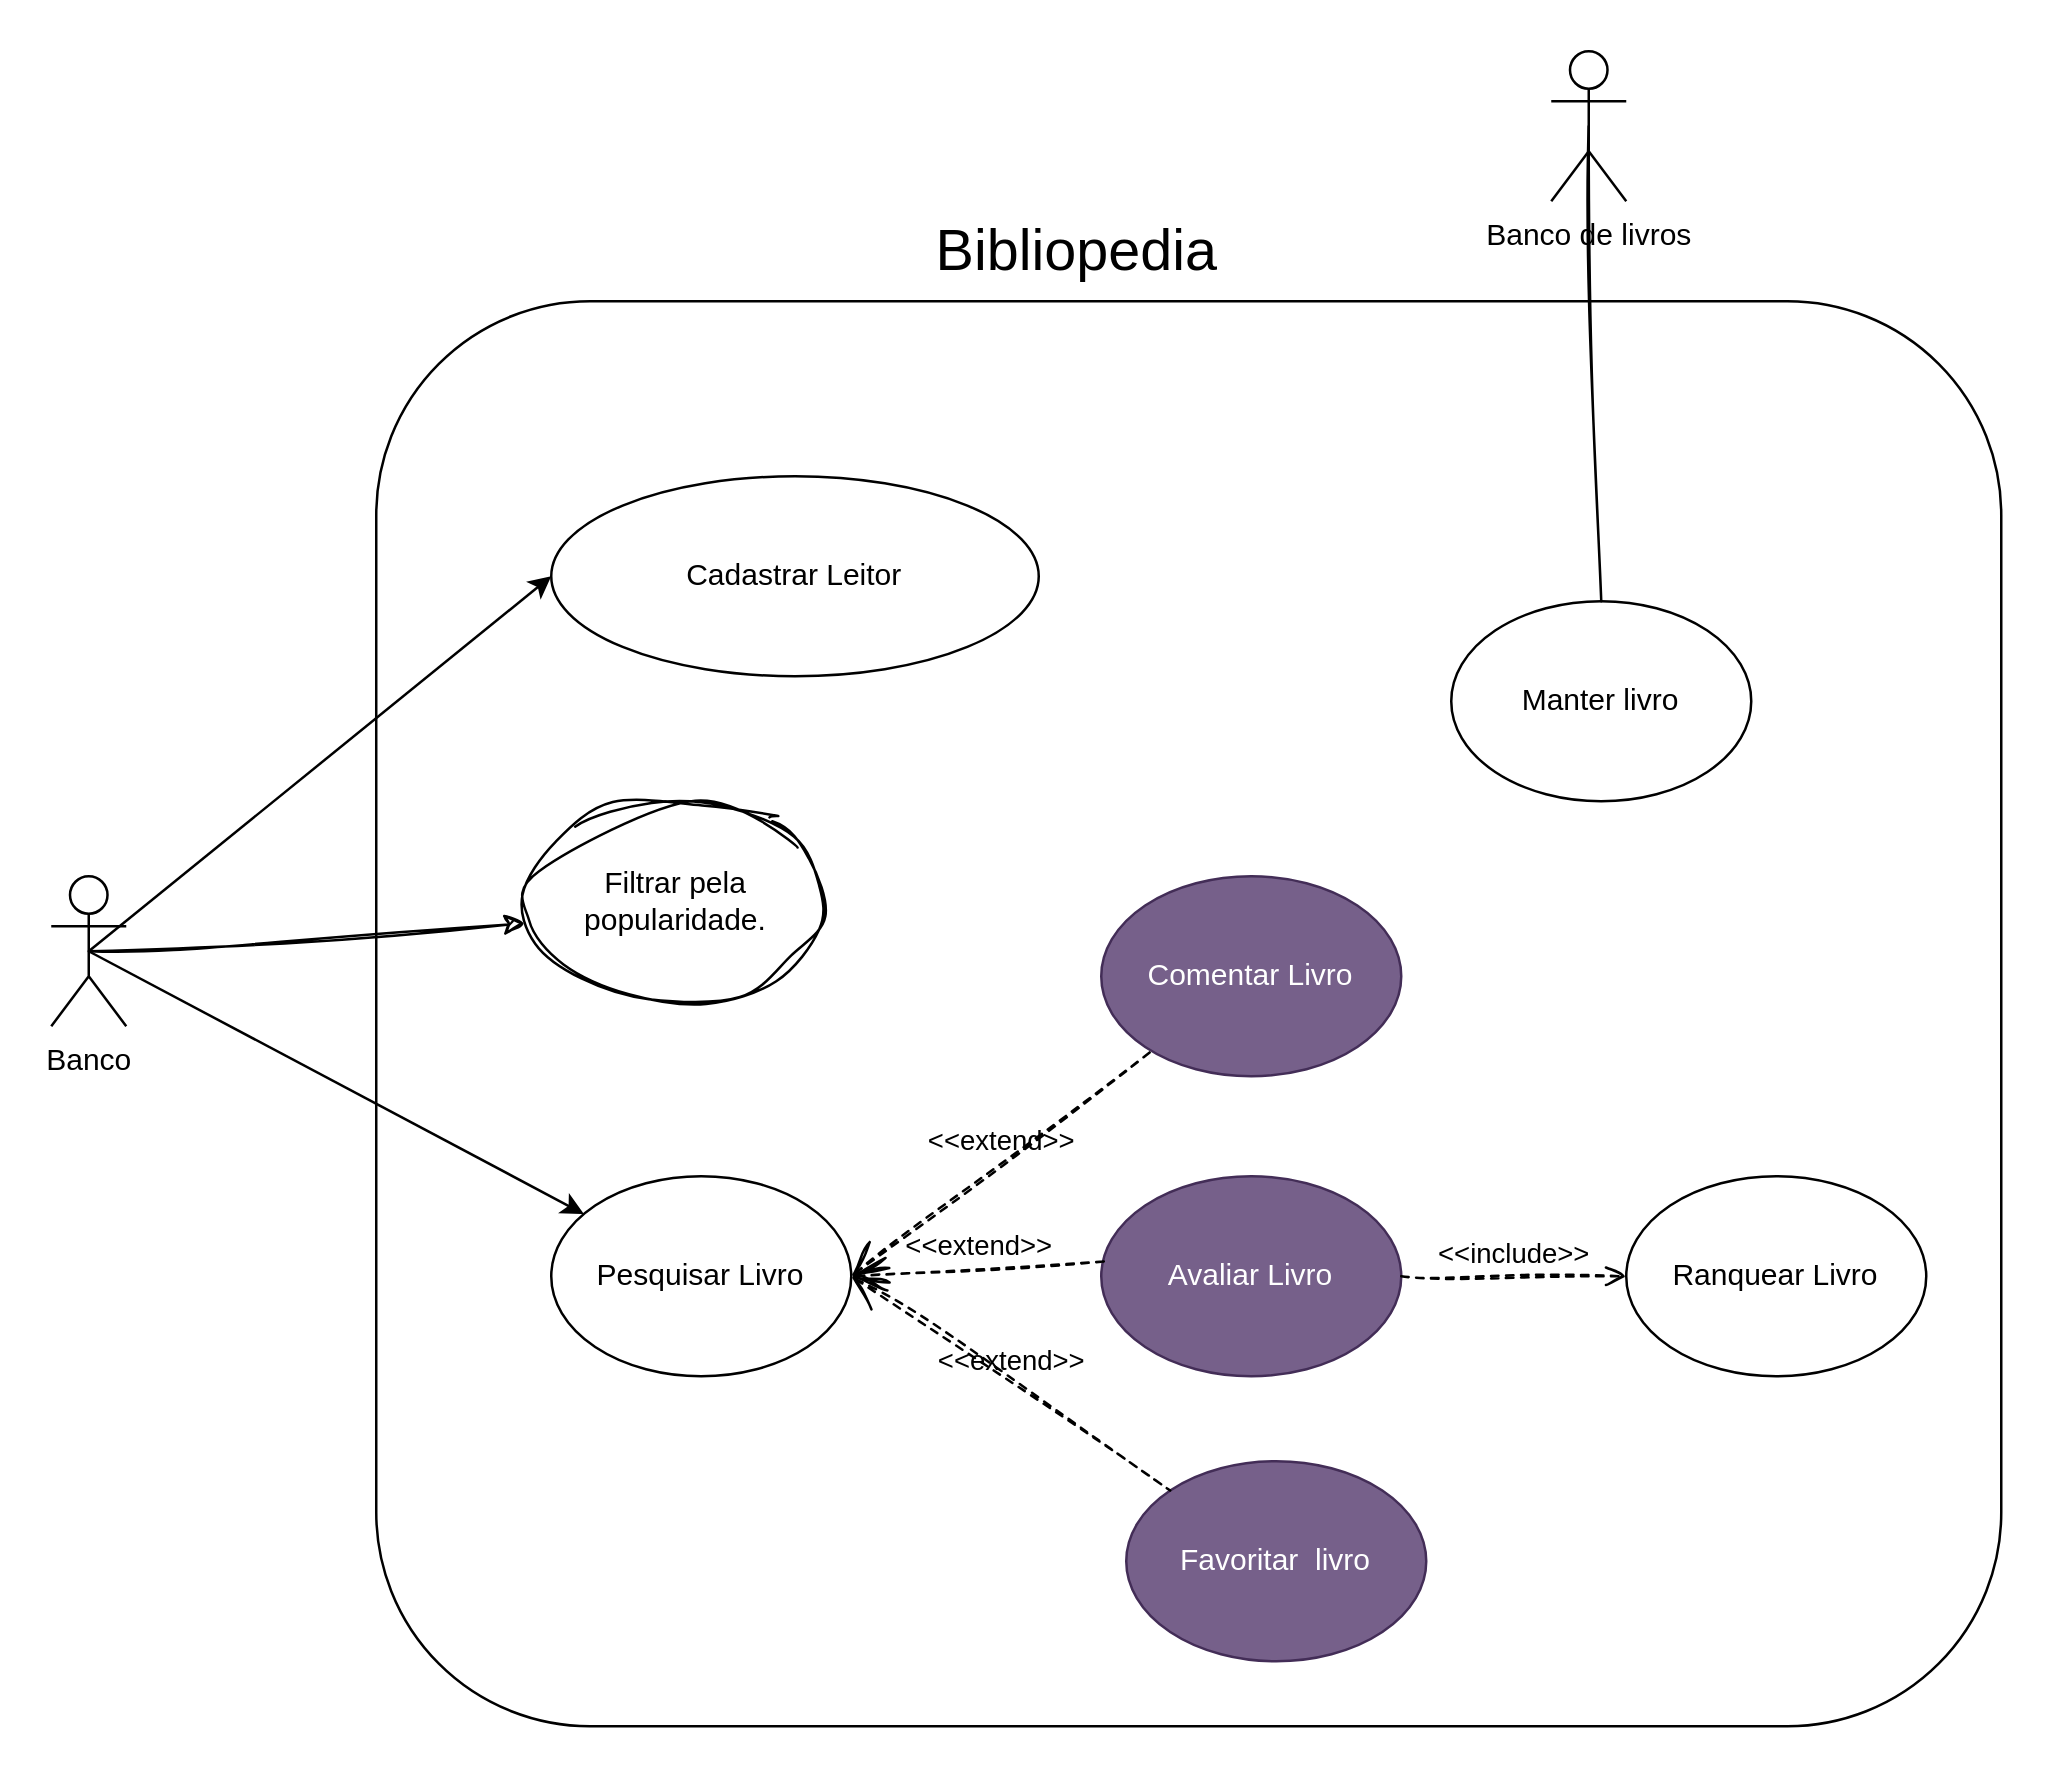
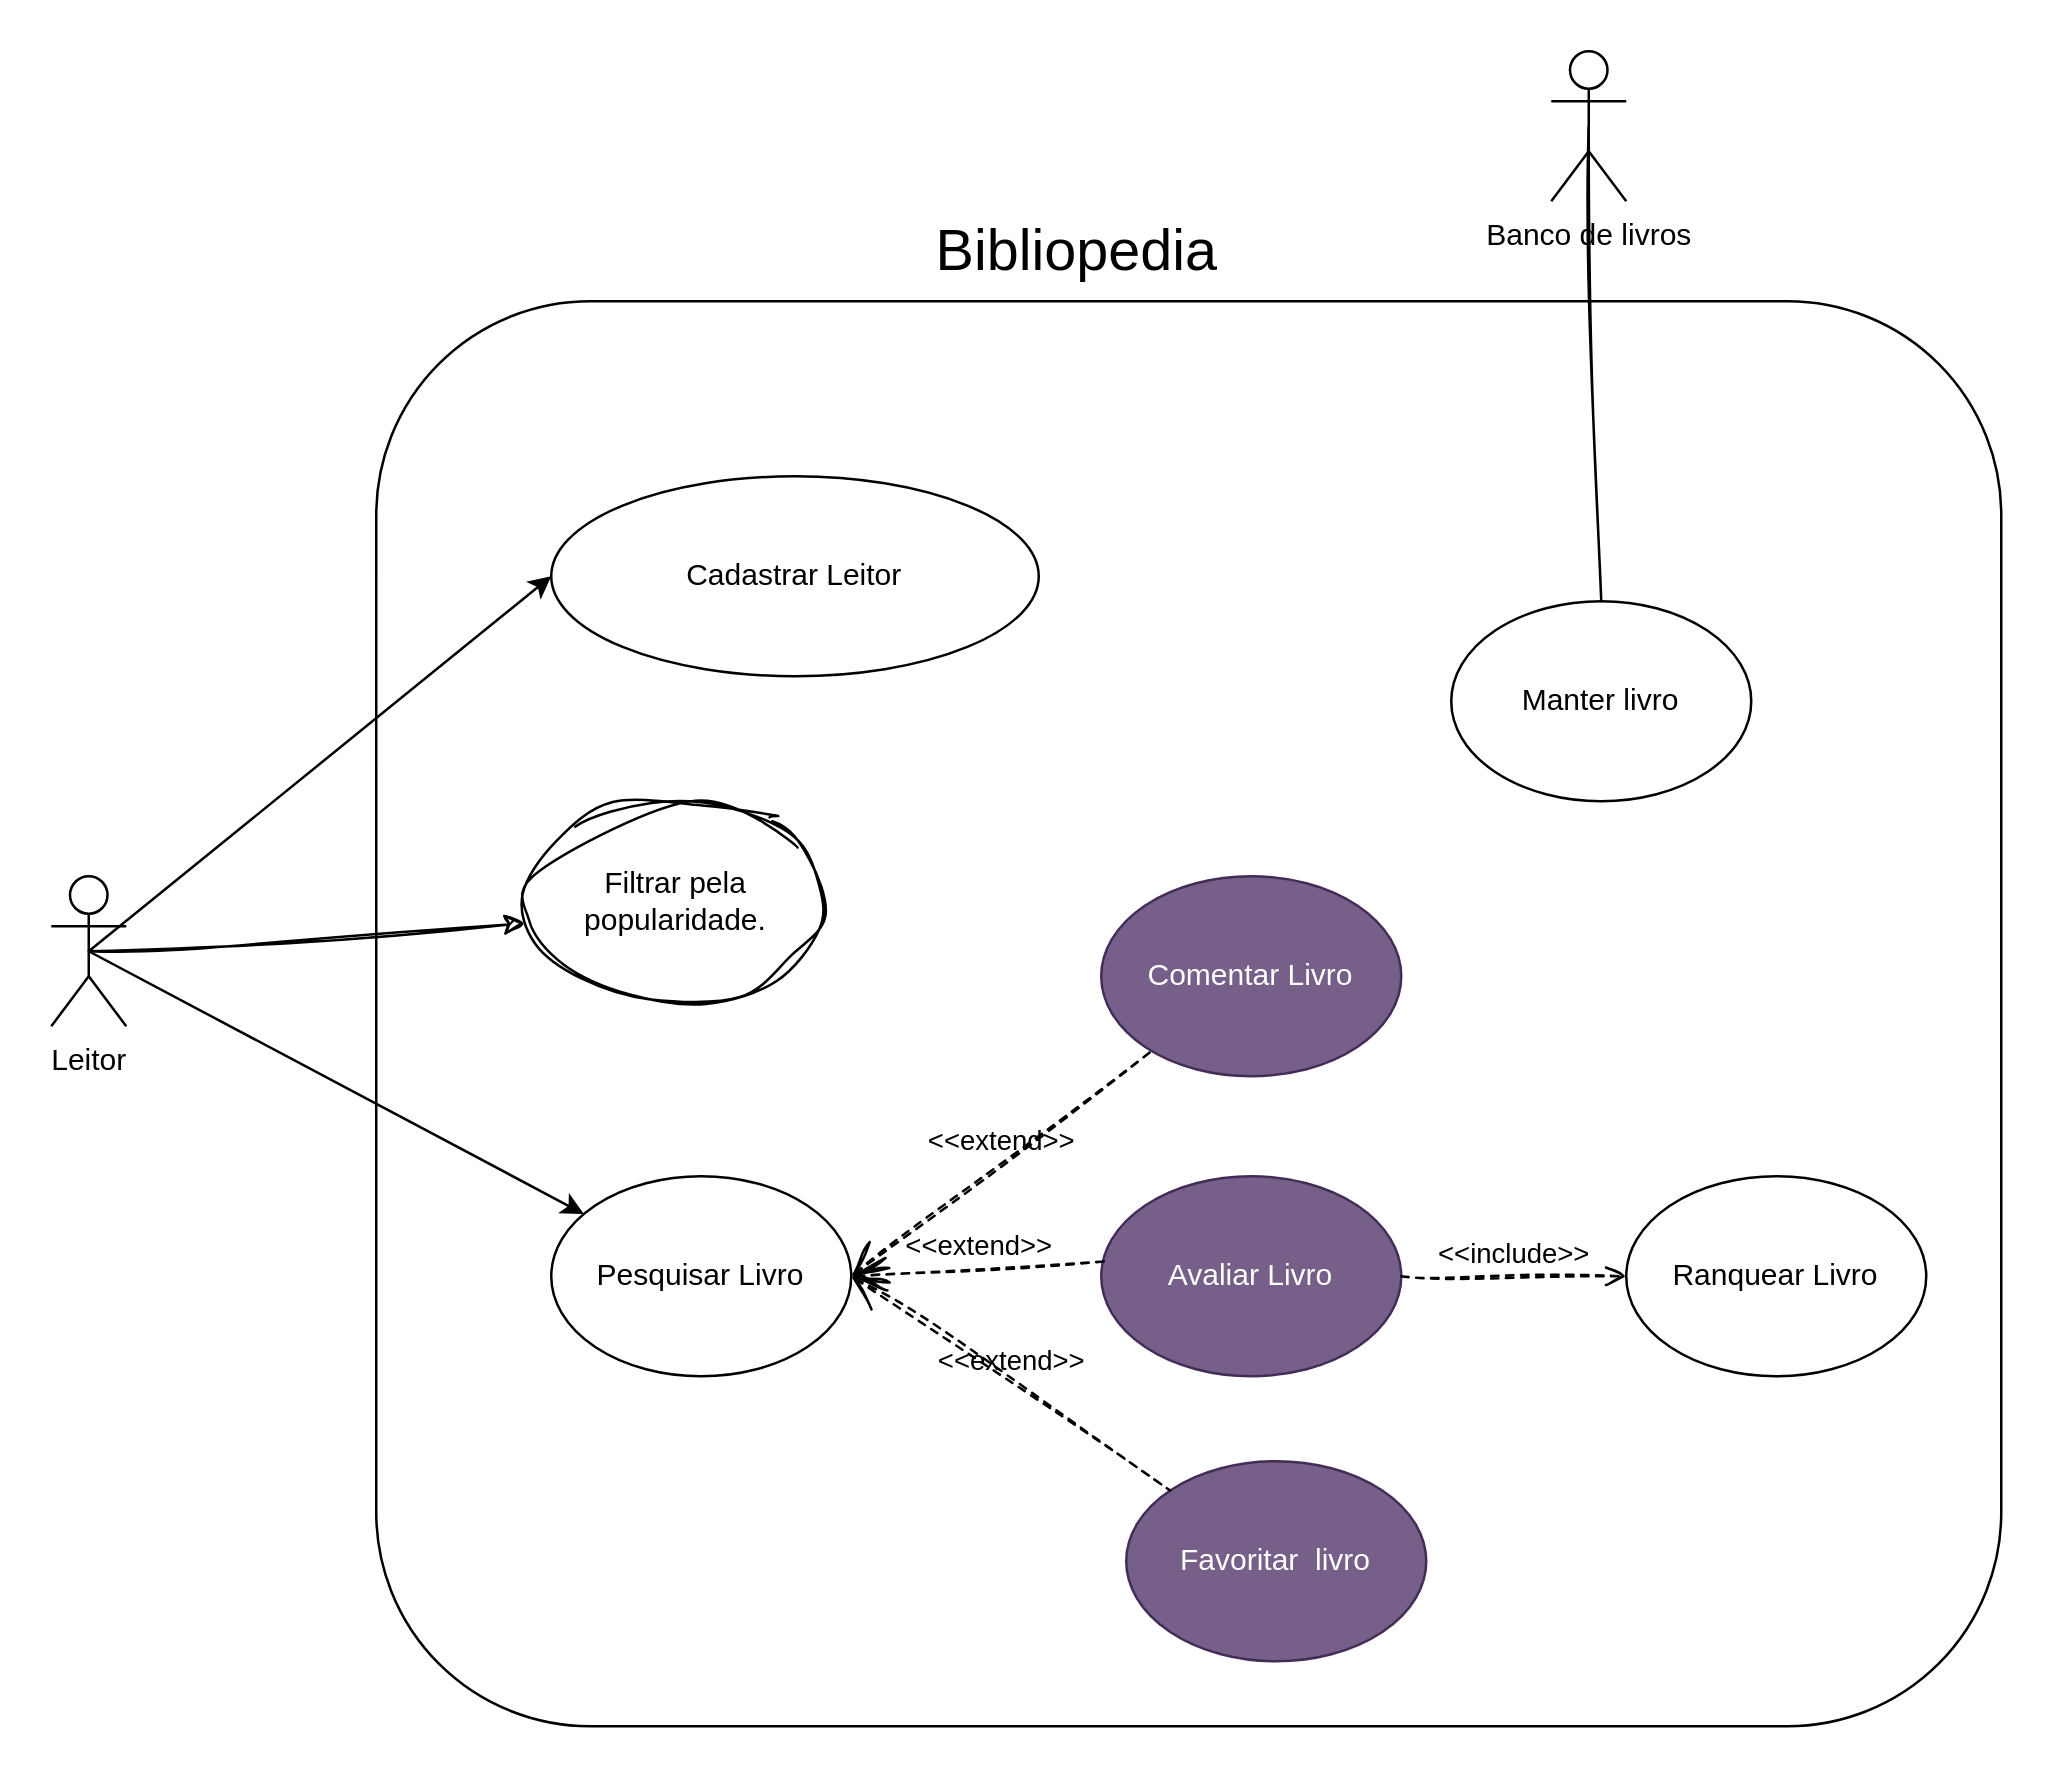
- <mxCell id="5" value="Banco" style="shape=umlActor;verticalLabelPosition=bottom;verticalAlign=top;html=1;outlineConnect=0;fontFamily=Helvetica;" parent="1" vertex="1"><mxGeometry x="20" y="350" width="30" height="60" as="geometry" /></mxCell>
+ <mxCell id="5" value="Leitor" style="shape=umlActor;verticalLabelPosition=bottom;verticalAlign=top;html=1;outlineConnect=0;fontFamily=Helvetica;" parent="1" vertex="1"><mxGeometry x="20" y="350" width="30" height="60" as="geometry" /></mxCell>
